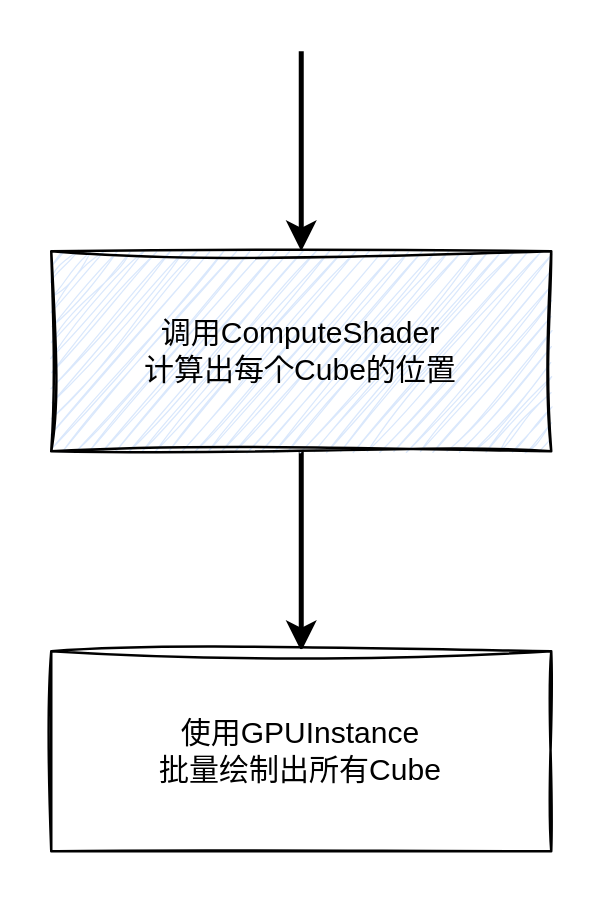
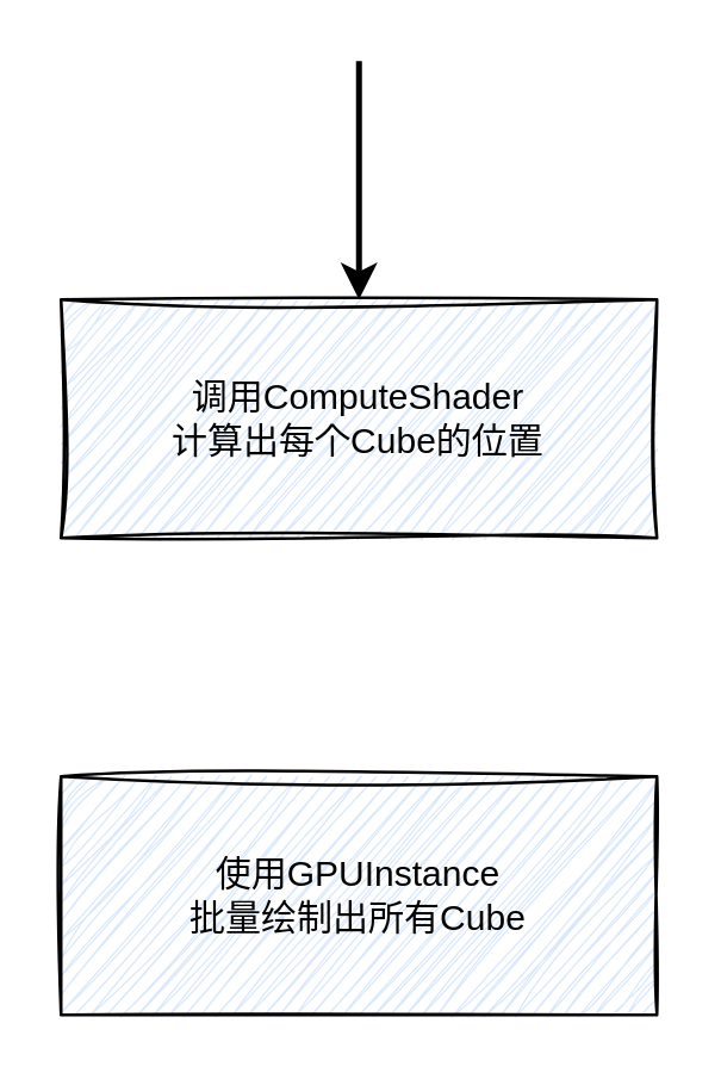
- <mxCell id="2" style="edgeStyle=orthogonalEdgeStyle;rounded=0;orthogonalLoop=1;jettySize=auto;html=1;strokeWidth=2;" edge="1" parent="1" source="3" target="4"><mxGeometry relative="1" as="geometry" /></mxCell>
- <mxCell id="4" value="使用GPUInstance&lt;br&gt;批量绘制出所有Cube" style="rounded=0;whiteSpace=wrap;html=1;sketch=1;curveFitting=1;jiggle=2;" vertex="1" parent="1"><mxGeometry x="20" y="260" width="200" height="80" as="geometry" /></mxCell>
+ <mxCell id="4" value="使用GPUInstance&lt;br&gt;批量绘制出所有Cube" style="rounded=0;whiteSpace=wrap;html=1;sketch=1;curveFitting=1;jiggle=2;fillColor=#dae8fc;" vertex="1" parent="1"><mxGeometry x="20" y="260" width="200" height="80" as="geometry" /></mxCell>
